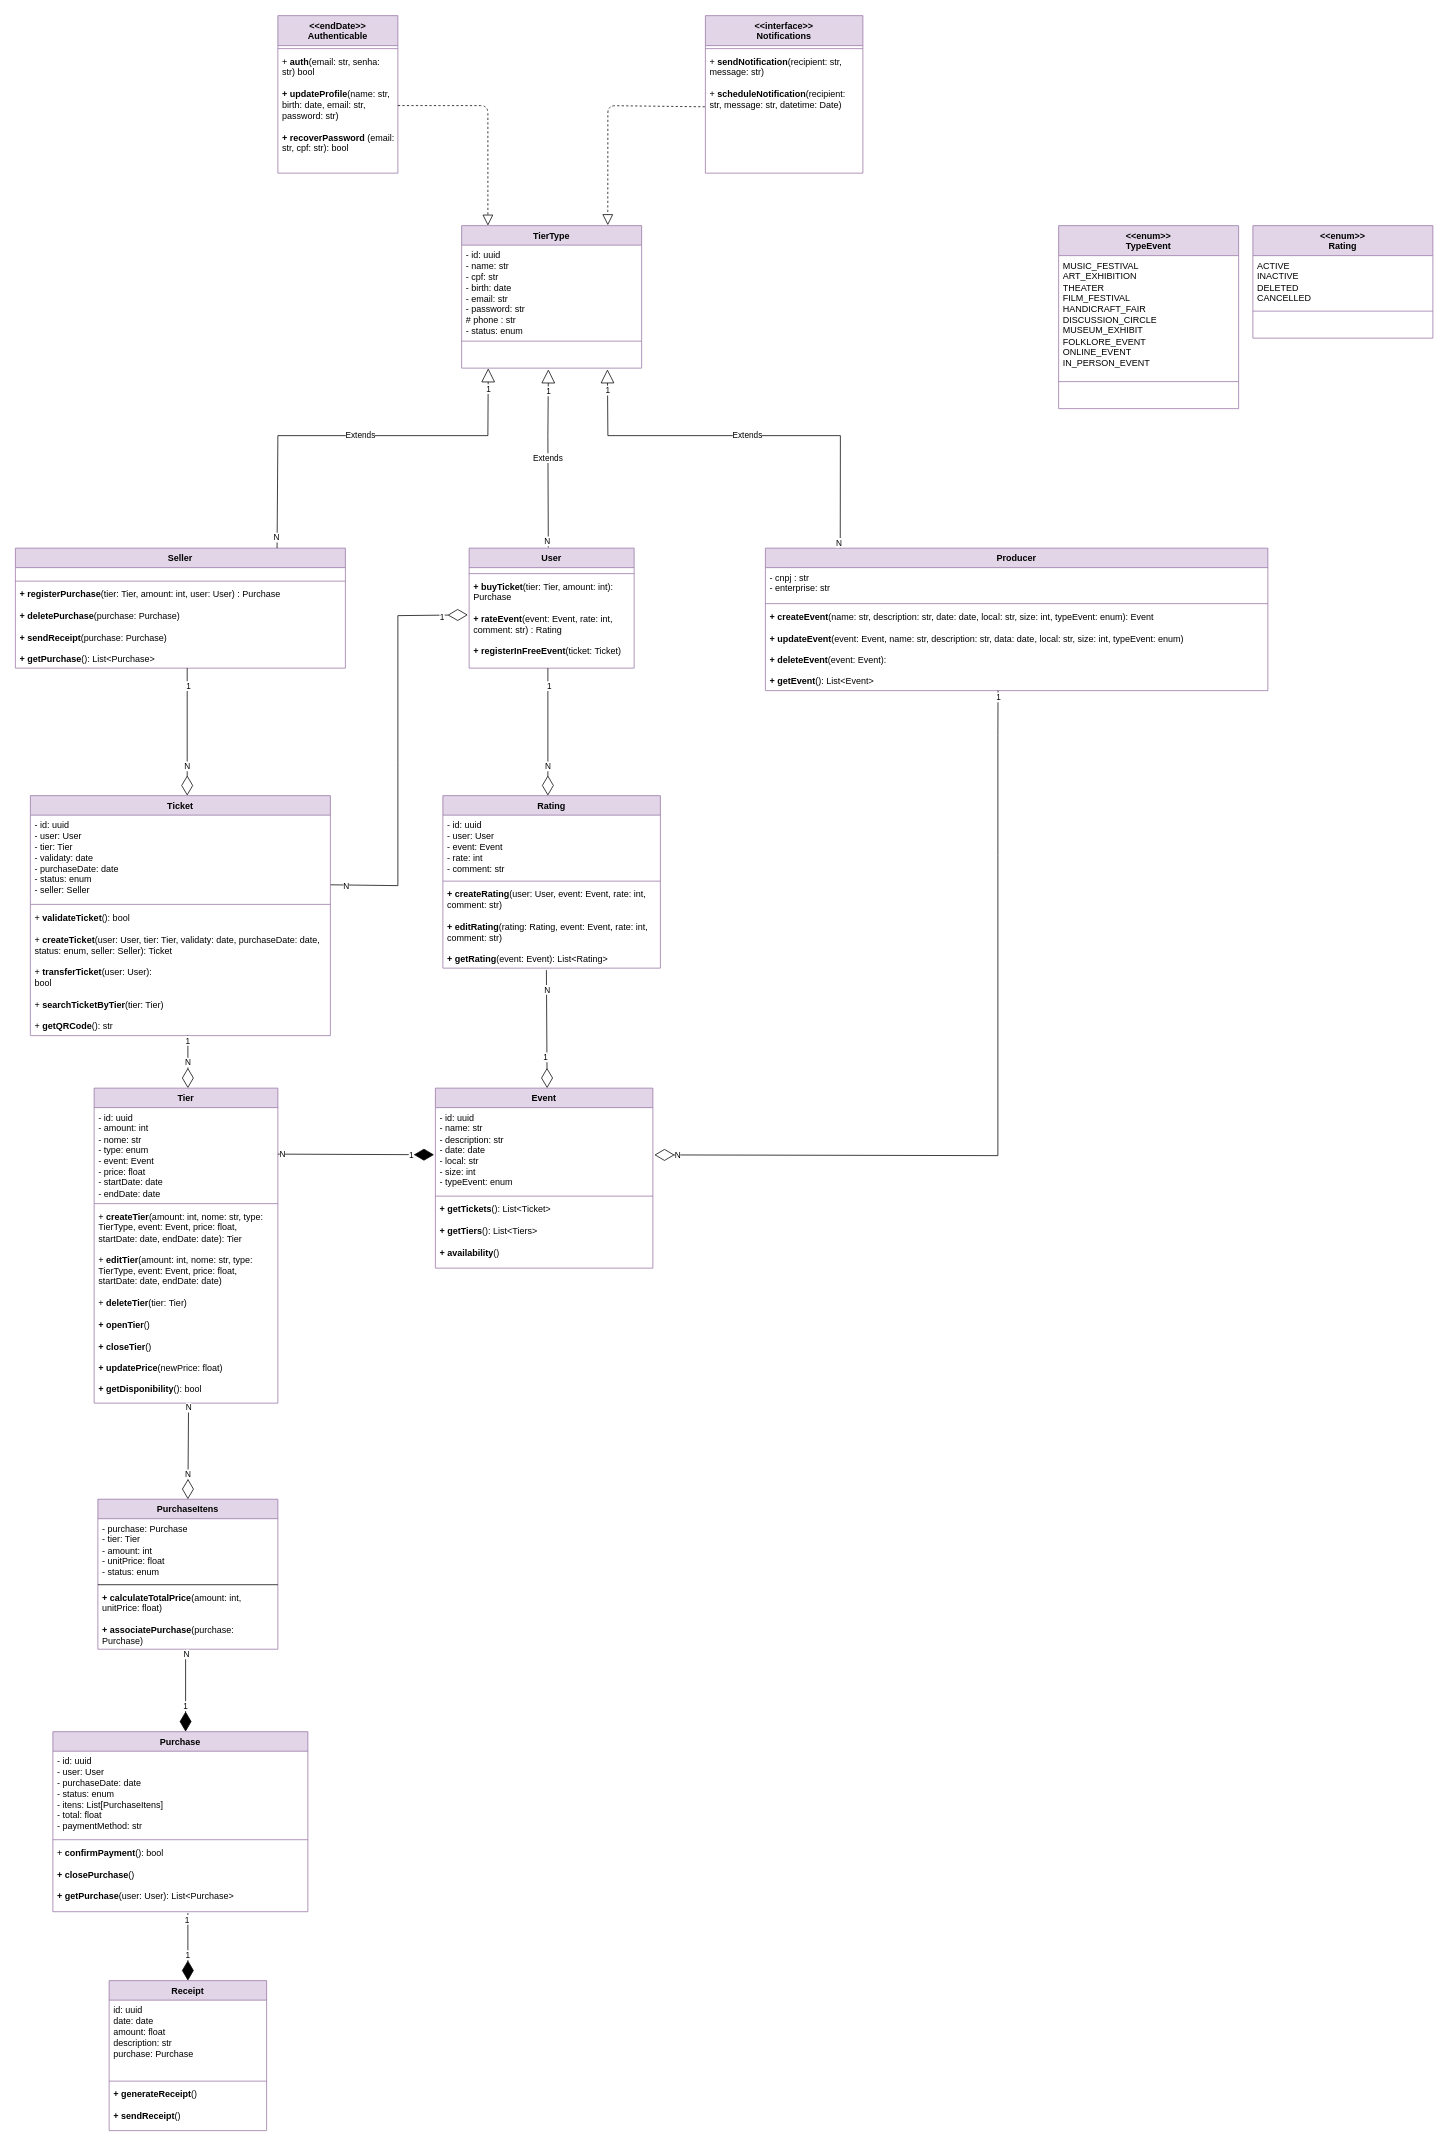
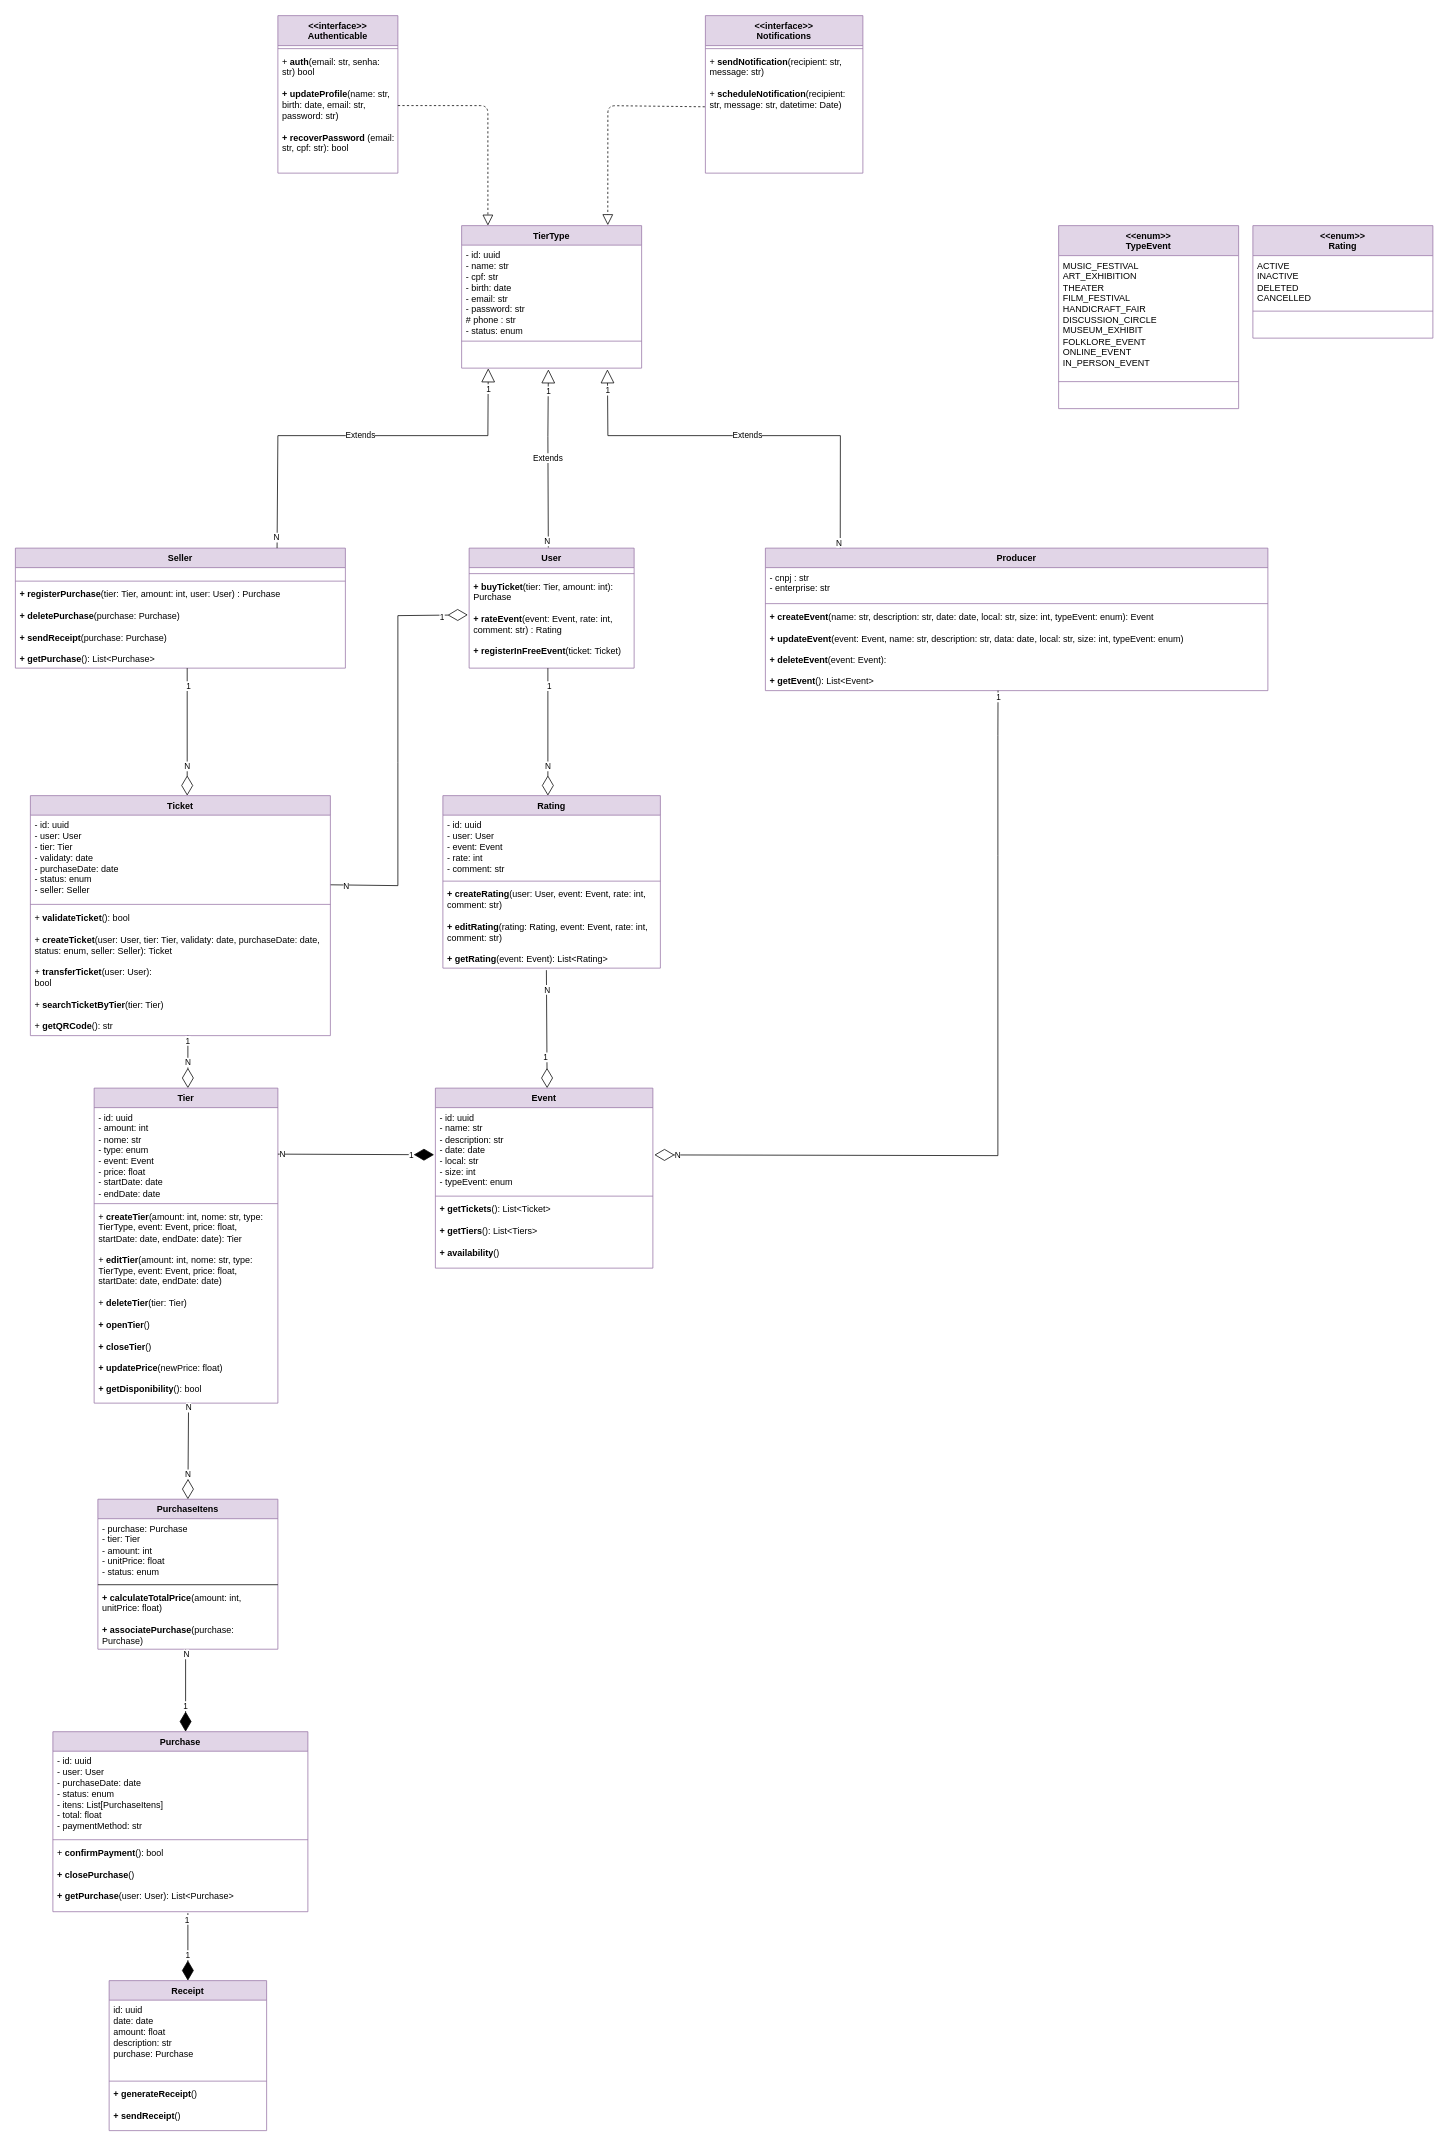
- <mxCell id="76" value="&amp;lt;&amp;lt;endDate&amp;gt;&amp;gt;&lt;div&gt;&lt;font color=&quot;#000000&quot;&gt;Authenticable&lt;/font&gt;&lt;/div&gt;&lt;div&gt;&lt;font color=&quot;#000000&quot;&gt;&lt;br&gt;&lt;/font&gt;&lt;div&gt;&lt;br&gt;&lt;/div&gt;&lt;/div&gt;" style="swimlane;fontStyle=1;align=center;verticalAlign=top;childLayout=stackLayout;horizontal=1;startSize=40;horizontalStack=0;resizeParent=1;resizeParentMax=0;resizeLast=0;collapsible=1;marginBottom=0;whiteSpace=wrap;html=1;fillColor=#e1d5e7;strokeColor=#9673a6;" parent="1" vertex="1"><mxGeometry x="370" y="20" width="160" height="210" as="geometry" /></mxCell>
+ <mxCell id="76" value="&amp;lt;&amp;lt;interface&amp;gt;&amp;gt;&lt;div&gt;&lt;font color=&quot;#000000&quot;&gt;Authenticable&lt;/font&gt;&lt;/div&gt;&lt;div&gt;&lt;font color=&quot;#000000&quot;&gt;&lt;br&gt;&lt;/font&gt;&lt;div&gt;&lt;br&gt;&lt;/div&gt;&lt;/div&gt;" style="swimlane;fontStyle=1;align=center;verticalAlign=top;childLayout=stackLayout;horizontal=1;startSize=40;horizontalStack=0;resizeParent=1;resizeParentMax=0;resizeLast=0;collapsible=1;marginBottom=0;whiteSpace=wrap;html=1;fillColor=#e1d5e7;strokeColor=#9673a6;" parent="1" vertex="1"><mxGeometry x="370" y="20" width="160" height="210" as="geometry" /></mxCell>
